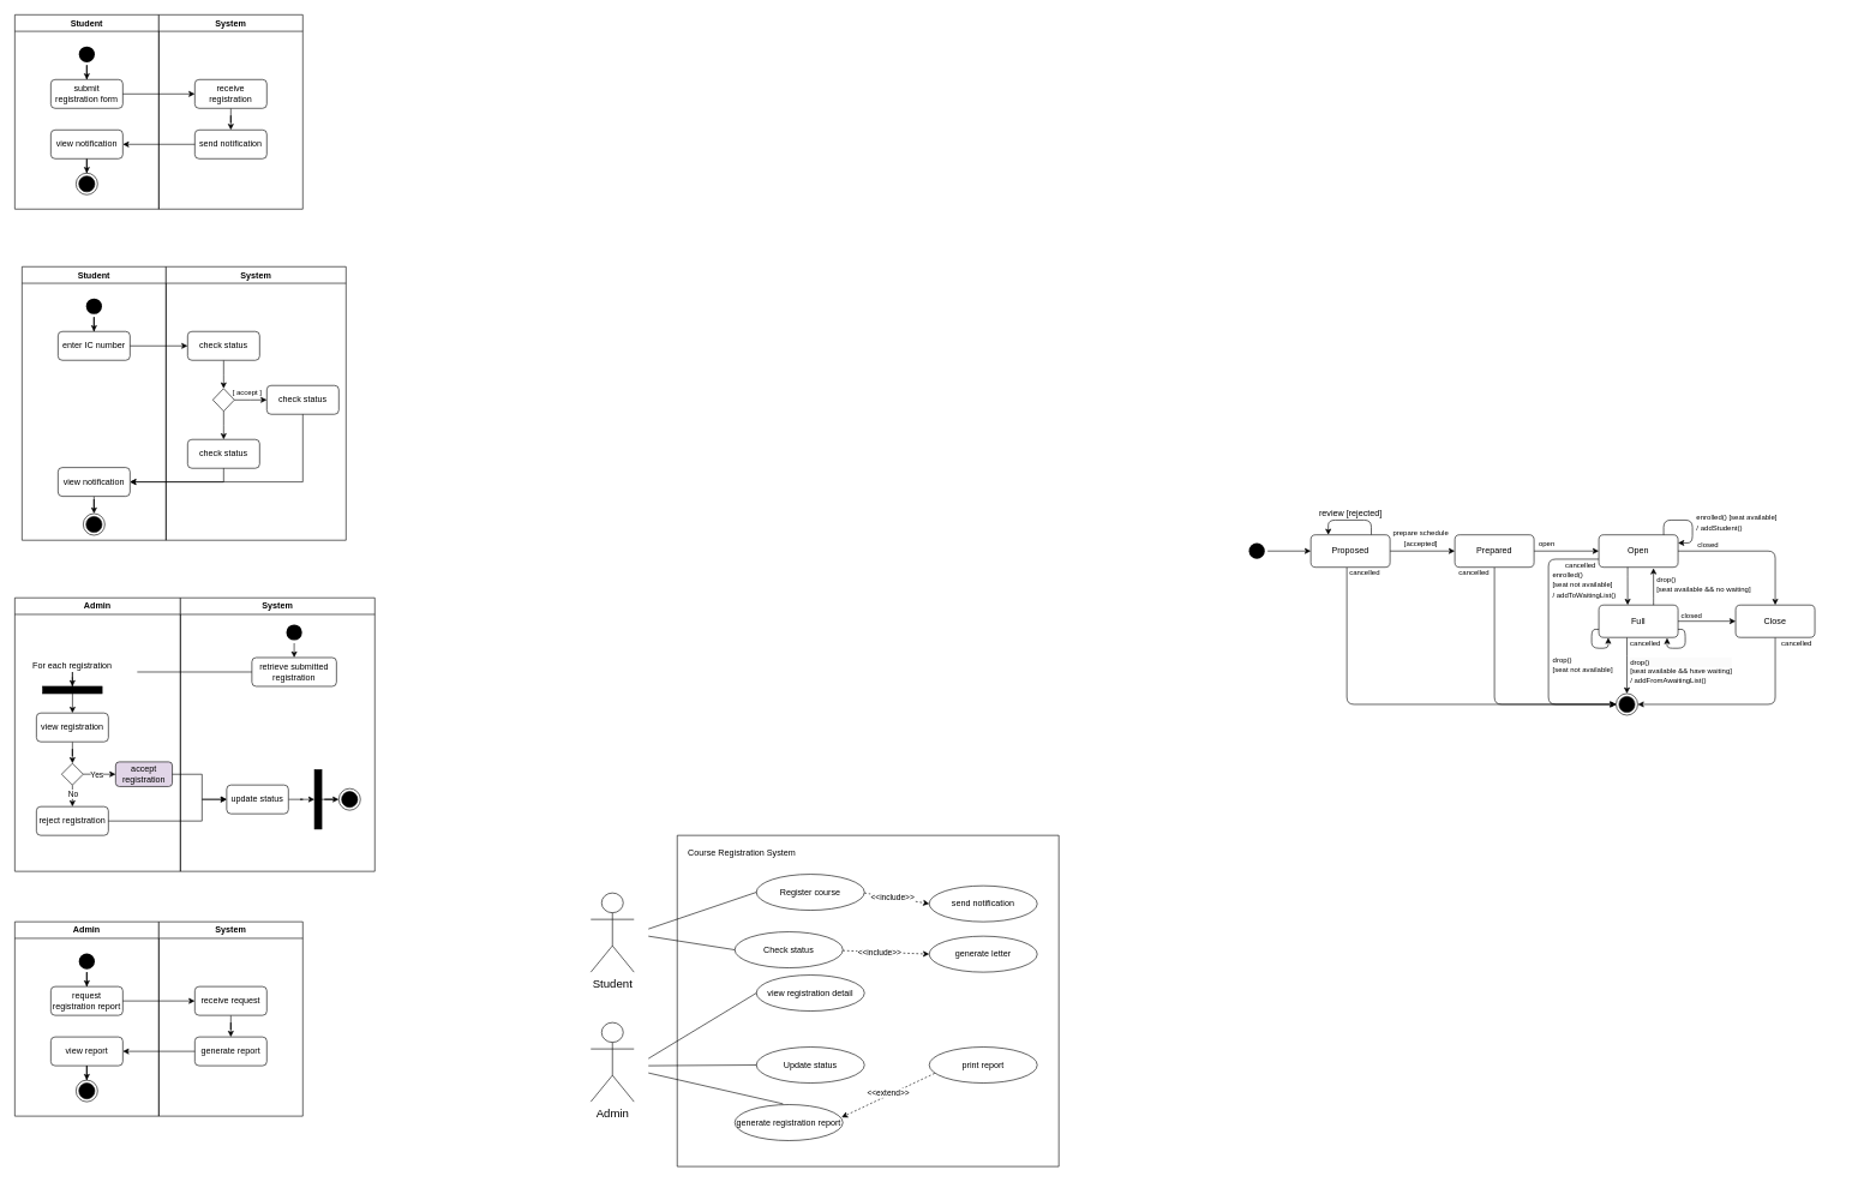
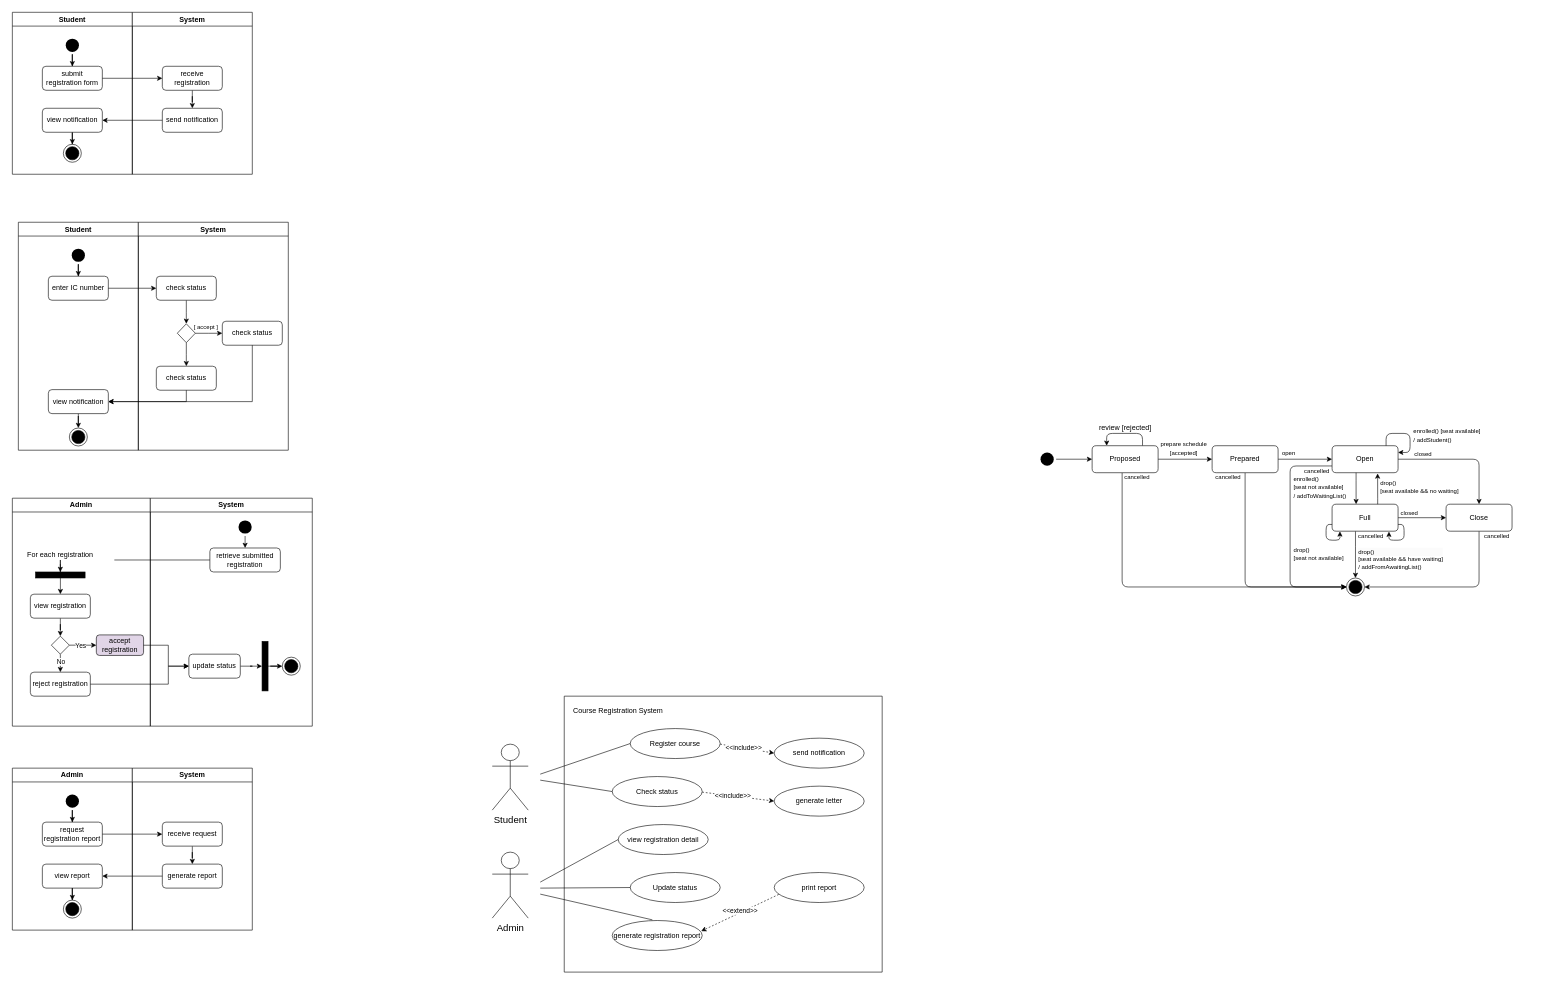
- <mxCell id="82" value="generate letter" style="ellipse;whiteSpace=wrap;html=1;" vertex="1" parent="73"><mxGeometry x="350" y="140" width="150" height="50" as="geometry" /></mxCell>
+ <mxCell id="82" value="generate letter" style="ellipse;whiteSpace=wrap;html=1;" vertex="1" parent="73"><mxGeometry x="350" y="150" width="150" height="50" as="geometry" /></mxCell>
- <mxCell id="77" value="view registration detail" style="ellipse;whiteSpace=wrap;html=1;" vertex="1" parent="73"><mxGeometry x="110" y="194" width="150" height="50" as="geometry" /></mxCell>
+ <mxCell id="77" value="view registration detail" style="ellipse;whiteSpace=wrap;html=1;" vertex="1" parent="73"><mxGeometry x="90" y="214" width="150" height="50" as="geometry" /></mxCell>
